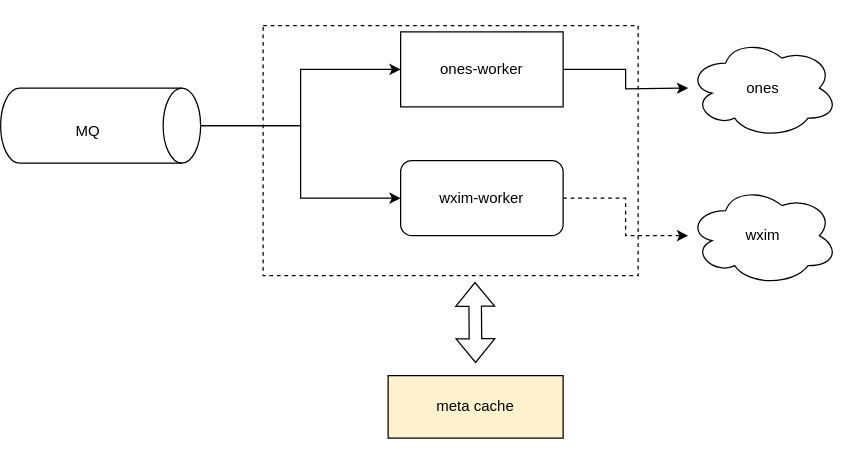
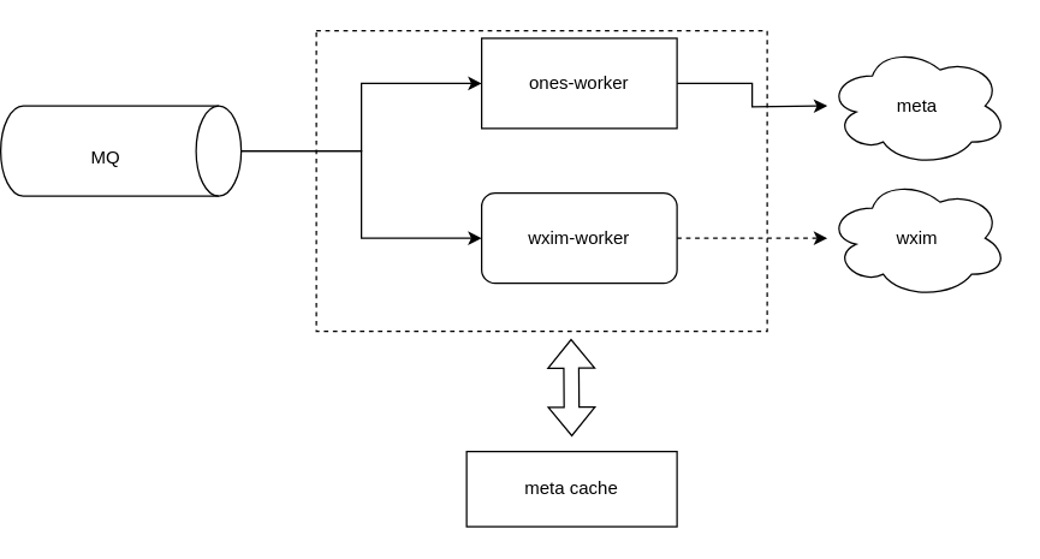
- <mxCell id="14" value="ones" style="ellipse;shape=cloud;whiteSpace=wrap;html=1;" vertex="1" parent="1"><mxGeometry x="530" y="30" width="120" height="80" as="geometry" /></mxCell>
+ <mxCell id="14" value="meta" style="ellipse;shape=cloud;whiteSpace=wrap;html=1;" vertex="1" parent="1"><mxGeometry x="530" y="30" width="120" height="80" as="geometry" /></mxCell>
- <mxCell id="6" value="wxim" style="ellipse;shape=cloud;whiteSpace=wrap;html=1;" vertex="1" parent="1"><mxGeometry x="530" y="148" width="120" height="80" as="geometry" /></mxCell>
+ <mxCell id="6" value="wxim" style="ellipse;shape=cloud;whiteSpace=wrap;html=1;" vertex="1" parent="1"><mxGeometry x="530" y="118" width="120" height="80" as="geometry" /></mxCell>
- <mxCell id="3" value="meta cache" style="rounded=0;whiteSpace=wrap;html=1;fillColor=#fff2cc;" vertex="1" parent="1"><mxGeometry x="290" y="300" width="140" height="50" as="geometry" /></mxCell>
+ <mxCell id="3" value="meta cache" style="rounded=0;whiteSpace=wrap;html=1;" vertex="1" parent="1"><mxGeometry x="290" y="300" width="140" height="50" as="geometry" /></mxCell>
